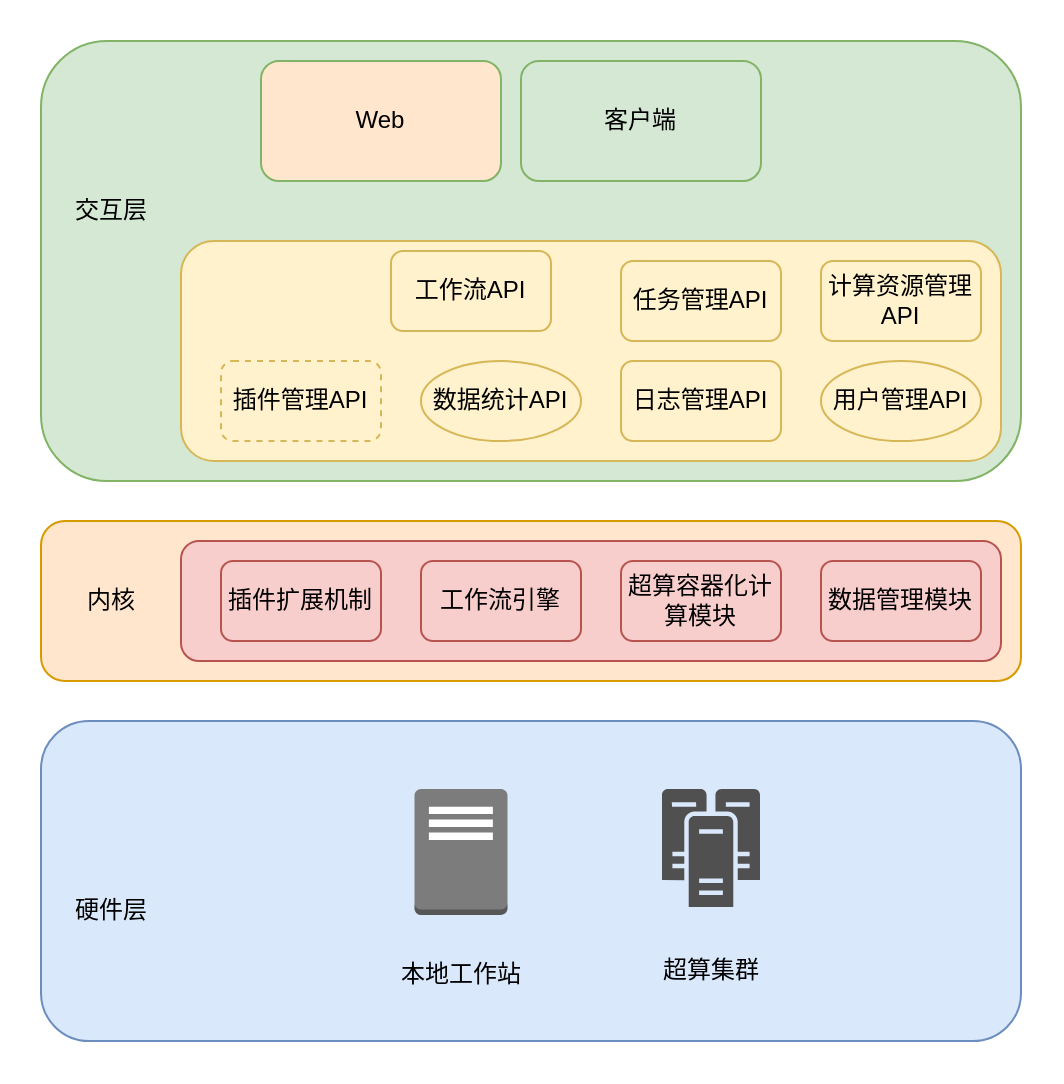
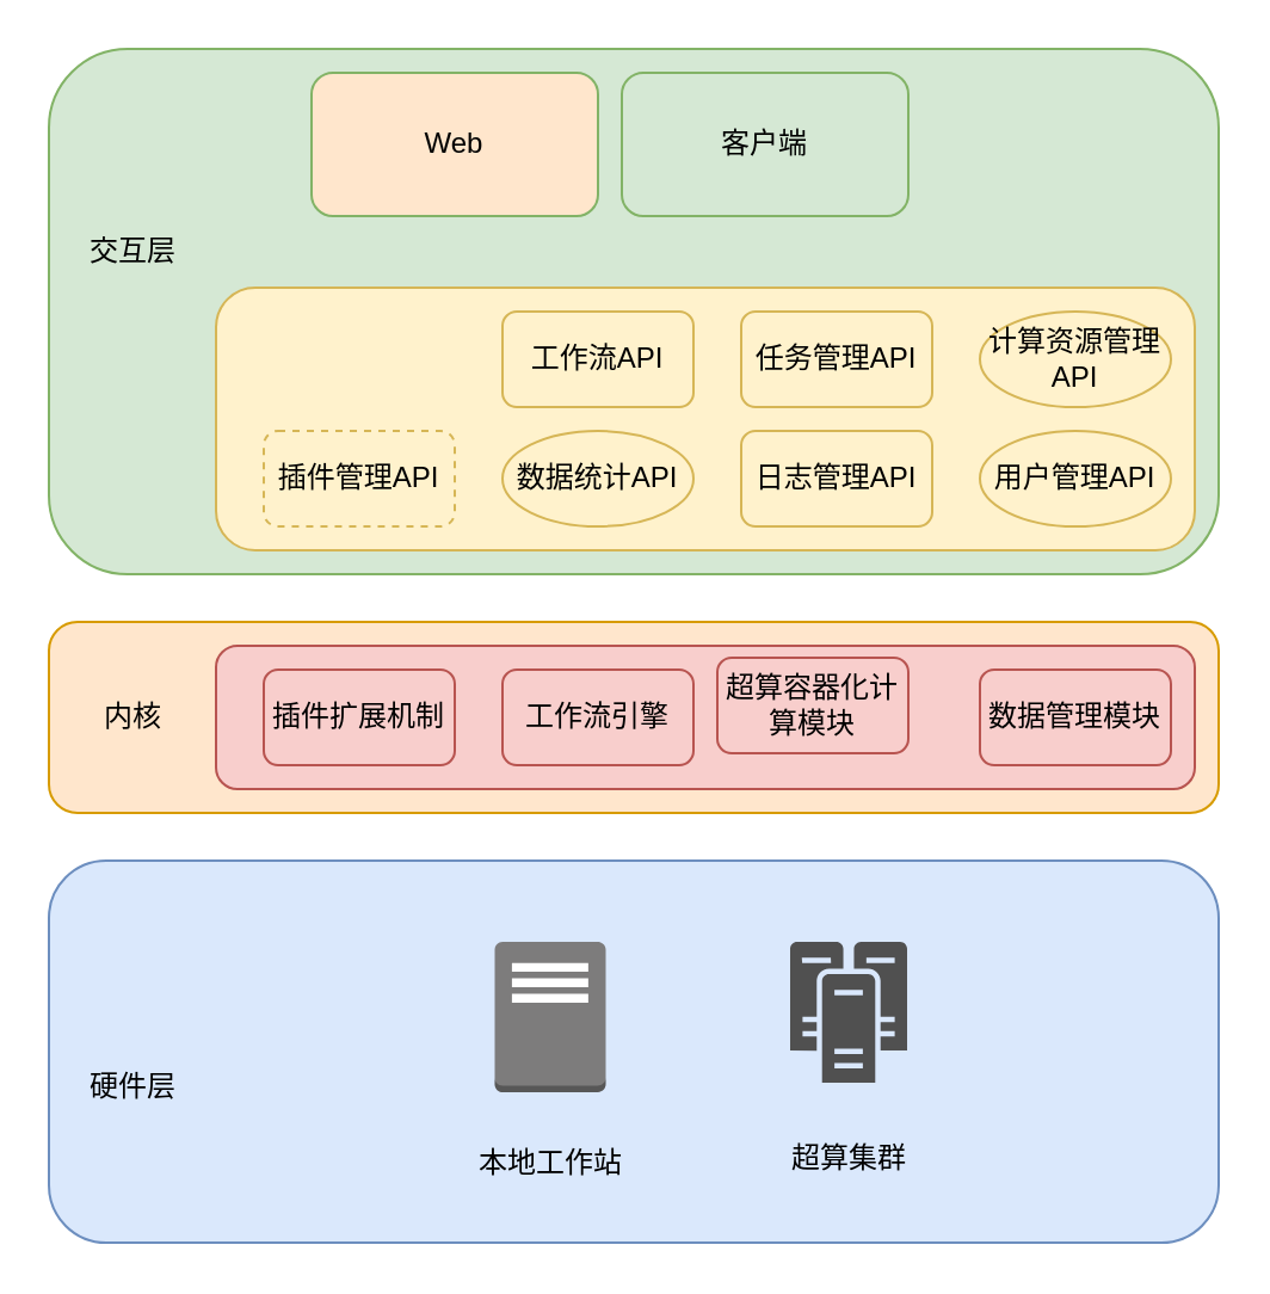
- <mxCell id="5" value="工作流API" style="rounded=1;whiteSpace=wrap;html=1;fillColor=#fff2cc;strokeColor=#d6b656;" vertex="1" parent="1"><mxGeometry x="195" y="125" width="80" height="40" as="geometry" /></mxCell>
+ <mxCell id="5" value="工作流API" style="rounded=1;whiteSpace=wrap;html=1;fillColor=#fff2cc;strokeColor=#d6b656;" vertex="1" parent="1"><mxGeometry x="210" y="130" width="80" height="40" as="geometry" /></mxCell>
- <mxCell id="9" value="&lt;span id=&quot;docs-internal-guid-b78f5eb9-7fff-38b9-a81d-35460a2a63e1&quot;&gt;&lt;/span&gt;&lt;span id=&quot;docs-internal-guid-b78f5eb9-7fff-38b9-a81d-35460a2a63e1&quot;&gt;&lt;/span&gt;&lt;span id=&quot;docs-internal-guid-6e97094f-7fff-65f8-c591-af80082fb2ff&quot;&gt;&lt;/span&gt;&lt;span id=&quot;docs-internal-guid-6e97094f-7fff-65f8-c591-af80082fb2ff&quot;&gt;&lt;/span&gt;&lt;span id=&quot;docs-internal-guid-6e97094f-7fff-65f8-c591-af80082fb2ff&quot;&gt;&lt;/span&gt;&lt;span id=&quot;docs-internal-guid-6e97094f-7fff-65f8-c591-af80082fb2ff&quot;&gt;&lt;/span&gt;&lt;span id=&quot;docs-internal-guid-6e97094f-7fff-65f8-c591-af80082fb2ff&quot;&gt;&lt;/span&gt;&lt;span id=&quot;docs-internal-guid-6e97094f-7fff-65f8-c591-af80082fb2ff&quot;&gt;&lt;/span&gt;计算资源管理API" style="rounded=1;whiteSpace=wrap;html=1;fillColor=#fff2cc;strokeColor=#d6b656;" vertex="1" parent="1"><mxGeometry x="410" y="130" width="80" height="40" as="geometry" /></mxCell>
+ <mxCell id="9" value="&lt;span id=&quot;docs-internal-guid-b78f5eb9-7fff-38b9-a81d-35460a2a63e1&quot;&gt;&lt;/span&gt;&lt;span id=&quot;docs-internal-guid-b78f5eb9-7fff-38b9-a81d-35460a2a63e1&quot;&gt;&lt;/span&gt;&lt;span id=&quot;docs-internal-guid-6e97094f-7fff-65f8-c591-af80082fb2ff&quot;&gt;&lt;/span&gt;&lt;span id=&quot;docs-internal-guid-6e97094f-7fff-65f8-c591-af80082fb2ff&quot;&gt;&lt;/span&gt;&lt;span id=&quot;docs-internal-guid-6e97094f-7fff-65f8-c591-af80082fb2ff&quot;&gt;&lt;/span&gt;&lt;span id=&quot;docs-internal-guid-6e97094f-7fff-65f8-c591-af80082fb2ff&quot;&gt;&lt;/span&gt;&lt;span id=&quot;docs-internal-guid-6e97094f-7fff-65f8-c591-af80082fb2ff&quot;&gt;&lt;/span&gt;&lt;span id=&quot;docs-internal-guid-6e97094f-7fff-65f8-c591-af80082fb2ff&quot;&gt;&lt;/span&gt;计算资源管理API" style="ellipse;whiteSpace=wrap;html=1;fillColor=#fff2cc;strokeColor=#d6b656;" vertex="1" parent="1"><mxGeometry x="410" y="130" width="80" height="40" as="geometry" /></mxCell>
- <mxCell id="18" value="超算容器化计算模块" style="rounded=1;whiteSpace=wrap;html=1;fillColor=#f8cecc;strokeColor=#b85450;" vertex="1" parent="1"><mxGeometry x="310" y="280" width="80" height="40" as="geometry" /></mxCell>
+ <mxCell id="18" value="超算容器化计算模块" style="rounded=1;whiteSpace=wrap;html=1;fillColor=#f8cecc;strokeColor=#b85450;" vertex="1" parent="1"><mxGeometry x="300" y="275" width="80" height="40" as="geometry" /></mxCell>
